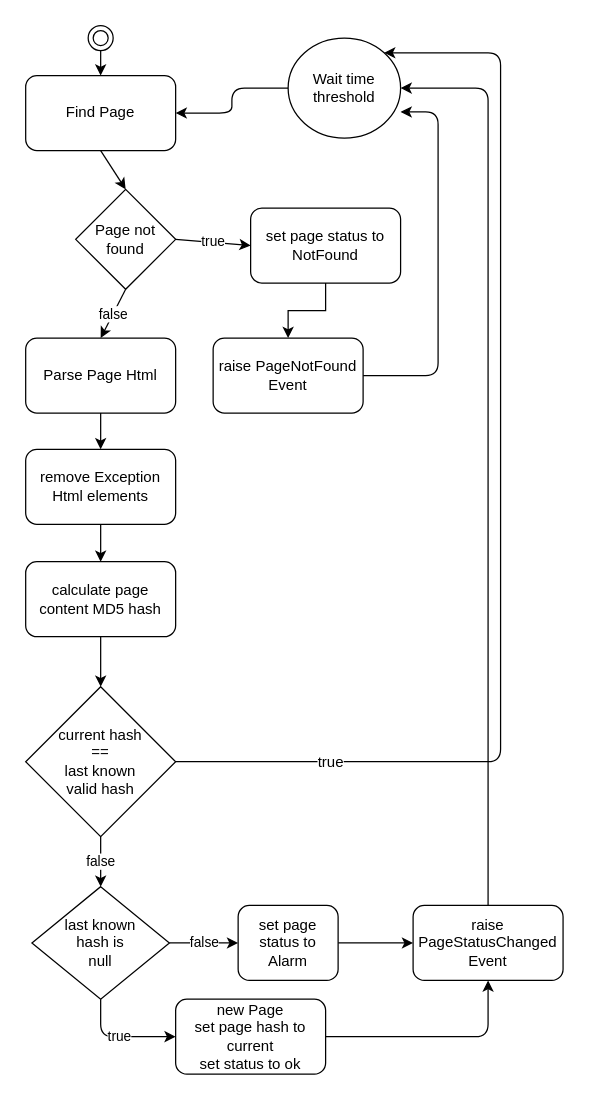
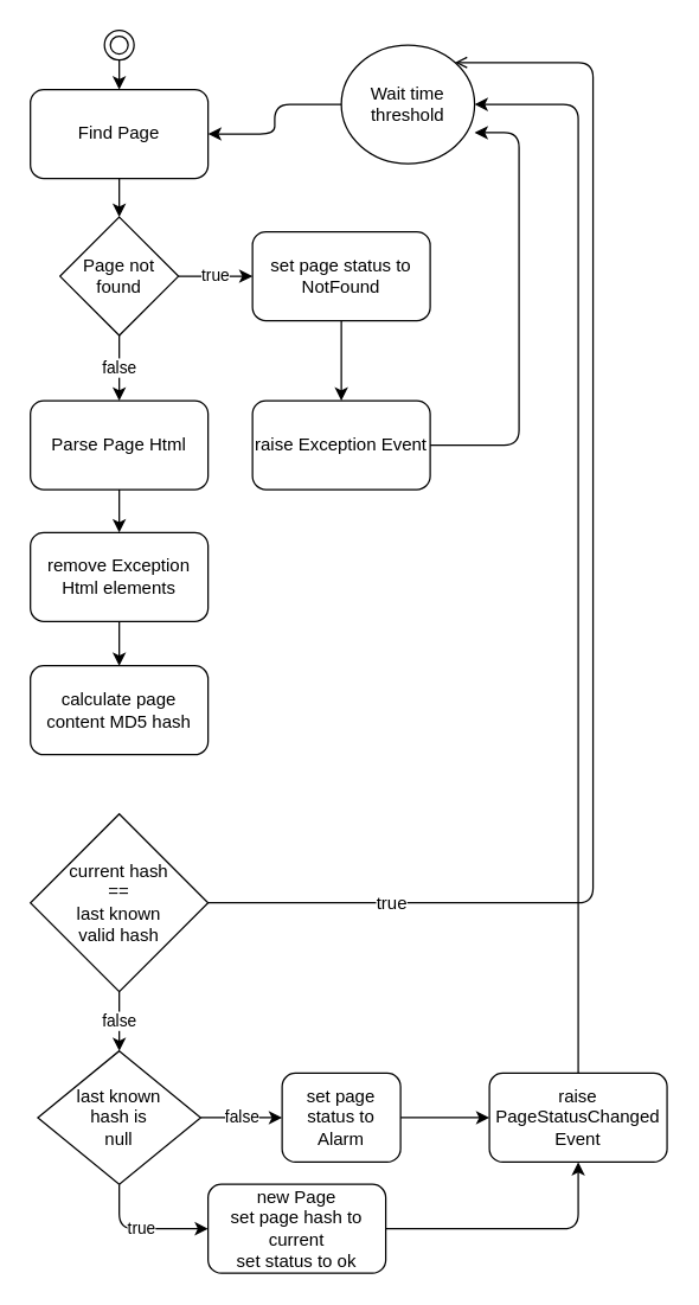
- <mxCell id="32" value="" style="edgeStyle=elbowEdgeStyle;elbow=vertical;endArrow=classic;html=1;exitX=1;exitY=0.5;exitDx=0;exitDy=0;entryX=1;entryY=0;entryDx=0;entryDy=0;" edge="1" parent="1" source="20" target="11"><mxGeometry width="50" height="50" relative="1" as="geometry"><mxPoint x="20" y="929" as="sourcePoint" /><mxPoint x="490" y="419" as="targetPoint" /><Array as="points"><mxPoint x="400" y="429" /></Array></mxGeometry></mxCell>
+ <mxCell id="32" value="" style="edgeStyle=elbowEdgeStyle;elbow=vertical;endArrow=open;html=1;exitX=1;exitY=0.5;exitDx=0;exitDy=0;entryX=1;entryY=0;entryDx=0;entryDy=0;" edge="1" parent="1" source="20" target="11"><mxGeometry width="50" height="50" relative="1" as="geometry"><mxPoint x="20" y="929" as="sourcePoint" /><mxPoint x="490" y="419" as="targetPoint" /><Array as="points"><mxPoint x="400" y="429" /></Array></mxGeometry></mxCell>
- <mxCell id="4" value="Page not found" style="rhombus;whiteSpace=wrap;html=1;" vertex="1" parent="1"><mxGeometry x="60" y="151" width="80" height="80" as="geometry" /></mxCell>
+ <mxCell id="4" value="Page not found" style="rhombus;whiteSpace=wrap;html=1;" vertex="1" parent="1"><mxGeometry x="40" y="146" width="80" height="80" as="geometry" /></mxCell>
- <mxCell id="8" value="set page status to NotFound" style="rounded=1;whiteSpace=wrap;html=1;" vertex="1" parent="1"><mxGeometry x="200" y="166" width="120" height="60" as="geometry" /></mxCell>
+ <mxCell id="8" value="set page status to NotFound" style="rounded=1;whiteSpace=wrap;html=1;" vertex="1" parent="1"><mxGeometry x="170" y="156" width="120" height="60" as="geometry" /></mxCell>
- <mxCell id="10" value="raise PageNotFound Event" style="rounded=1;whiteSpace=wrap;html=1;" vertex="1" parent="1"><mxGeometry x="170" y="270" width="120" height="60" as="geometry" /></mxCell>
+ <mxCell id="10" value="raise Exception Event" style="rounded=1;whiteSpace=wrap;html=1;" vertex="1" parent="1"><mxGeometry x="170" y="270" width="120" height="60" as="geometry" /></mxCell>
- <mxCell id="21" value="" style="endArrow=classic;html=1;entryX=0.5;entryY=0;entryDx=0;entryDy=0;exitX=0.5;exitY=1;exitDx=0;exitDy=0;" edge="1" parent="1" source="18" target="20"><mxGeometry width="50" height="50" relative="1" as="geometry"><mxPoint x="20" y="739" as="sourcePoint" /><mxPoint x="70" y="689" as="targetPoint" /></mxGeometry></mxCell>
